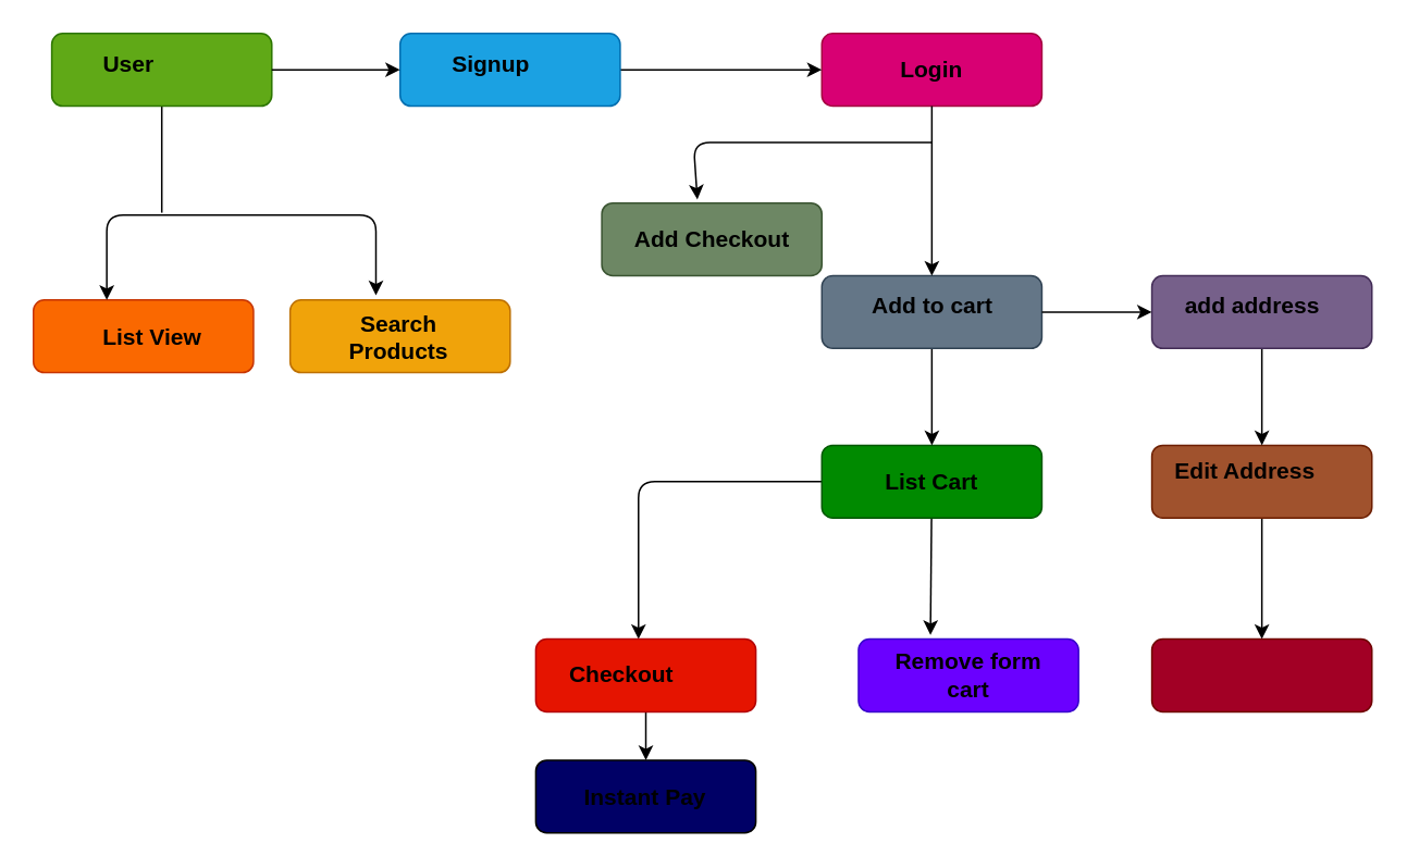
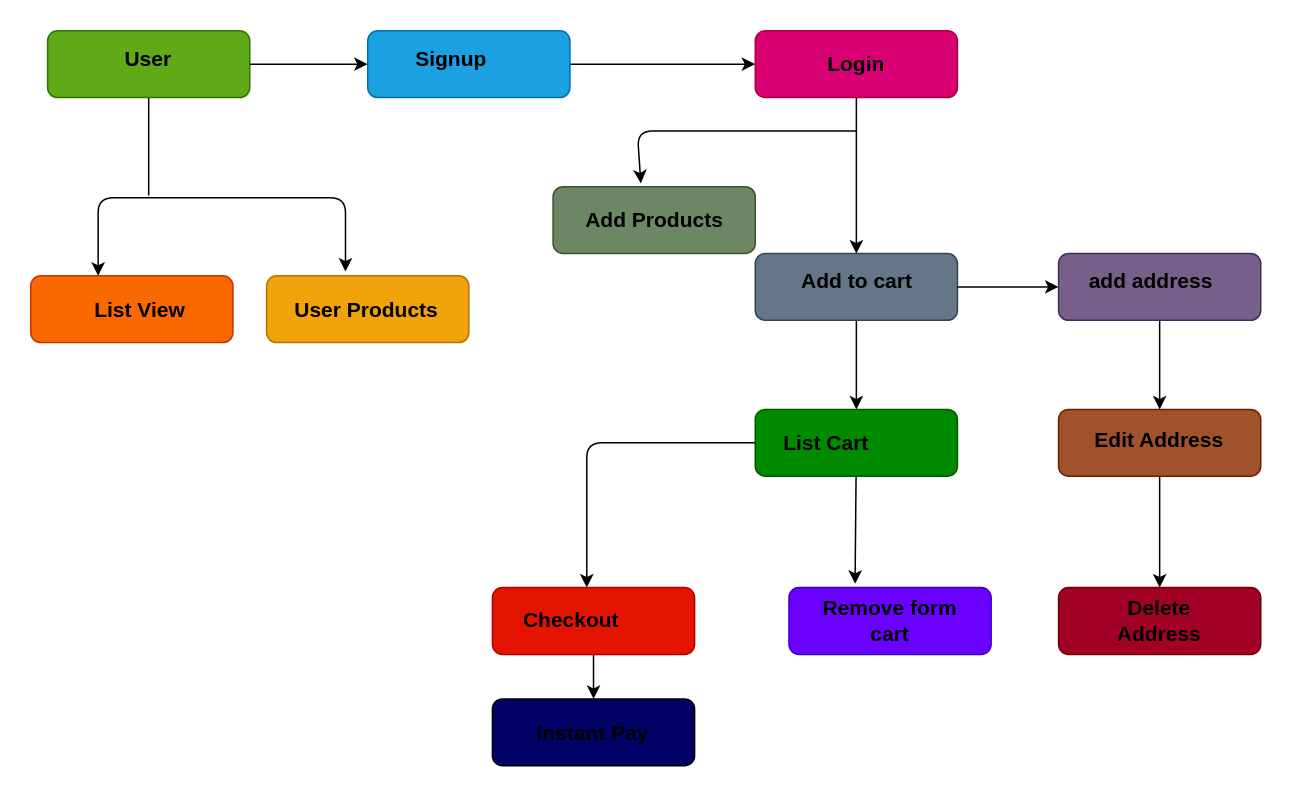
- <mxCell id="24" value="&lt;b&gt;&lt;font style=&quot;font-size: 14px&quot;&gt;User&lt;/font&gt;&lt;/b&gt;" style="text;html=1;strokeColor=none;fillColor=none;align=center;verticalAlign=middle;whiteSpace=wrap;rounded=1;" vertex="1" parent="2"><mxGeometry x="24.932" y="7.424" width="67.397" height="22.273" as="geometry" /></mxCell>
+ <mxCell id="24" value="&lt;b&gt;&lt;font style=&quot;font-size: 14px&quot;&gt;User&lt;/font&gt;&lt;/b&gt;" style="text;html=1;strokeColor=none;fillColor=none;align=center;verticalAlign=middle;whiteSpace=wrap;rounded=1;" vertex="1" parent="2"><mxGeometry x="44.932" y="7.424" width="67.397" height="22.273" as="geometry" /></mxCell>
- <mxCell id="27" value="&lt;b&gt;&lt;font style=&quot;font-size: 14px&quot;&gt;Add Checkout&lt;/font&gt;&lt;/b&gt;" style="text;html=1;strokeColor=none;fillColor=none;align=center;verticalAlign=middle;whiteSpace=wrap;rounded=1;" vertex="1" parent="2"><mxGeometry x="353.836" y="109.508" width="123.562" height="33.409" as="geometry" /></mxCell>
+ <mxCell id="27" value="&lt;b&gt;&lt;font style=&quot;font-size: 14px&quot;&gt;Add Products&lt;/font&gt;&lt;/b&gt;" style="text;html=1;strokeColor=none;fillColor=none;align=center;verticalAlign=middle;whiteSpace=wrap;rounded=1;" vertex="1" parent="2"><mxGeometry x="353.836" y="109.508" width="123.562" height="33.409" as="geometry" /></mxCell>
- <mxCell id="26" value="&lt;b&gt;&lt;font style=&quot;font-size: 14px&quot;&gt;Search Products&lt;/font&gt;&lt;/b&gt;" style="text;html=1;strokeColor=none;fillColor=none;align=center;verticalAlign=middle;whiteSpace=wrap;rounded=1;" vertex="1" parent="2"><mxGeometry x="168.493" y="170.758" width="112.329" height="29.697" as="geometry" /></mxCell>
+ <mxCell id="26" value="&lt;b&gt;&lt;font style=&quot;font-size: 14px&quot;&gt;User Products&lt;/font&gt;&lt;/b&gt;" style="text;html=1;strokeColor=none;fillColor=none;align=center;verticalAlign=middle;whiteSpace=wrap;rounded=1;" vertex="1" parent="2"><mxGeometry x="168.493" y="170.758" width="112.329" height="29.697" as="geometry" /></mxCell>
- <mxCell id="31" value="&lt;b&gt;&lt;font style=&quot;font-size: 14px&quot;&gt;Edit Address&lt;/font&gt;&lt;/b&gt;" style="text;html=1;strokeColor=none;fillColor=none;align=center;verticalAlign=middle;whiteSpace=wrap;rounded=1;" vertex="1" parent="2"><mxGeometry x="692.055" y="254.848" width="101.096" height="25.985" as="geometry" /></mxCell>
+ <mxCell id="31" value="&lt;b&gt;&lt;font style=&quot;font-size: 14px&quot;&gt;Edit Address&lt;/font&gt;&lt;/b&gt;" style="text;html=1;strokeColor=none;fillColor=none;align=center;verticalAlign=middle;whiteSpace=wrap;rounded=1;" vertex="1" parent="2"><mxGeometry x="702.055" y="259.848" width="101.096" height="25.985" as="geometry" /></mxCell>
- <mxCell id="32" value="&lt;b&gt;&lt;font style=&quot;font-size: 14px&quot;&gt;List Cart&lt;/font&gt;&lt;/b&gt;" style="text;html=1;strokeColor=none;fillColor=none;align=center;verticalAlign=middle;whiteSpace=wrap;rounded=1;" vertex="1" parent="2"><mxGeometry x="516.712" y="263.561" width="67.397" height="22.273" as="geometry" /></mxCell>
+ <mxCell id="32" value="&lt;b&gt;&lt;font style=&quot;font-size: 14px&quot;&gt;List Cart&lt;/font&gt;&lt;/b&gt;" style="text;html=1;strokeColor=none;fillColor=none;align=center;verticalAlign=middle;whiteSpace=wrap;rounded=1;" vertex="1" parent="2"><mxGeometry x="496.712" y="263.561" width="67.397" height="22.273" as="geometry" /></mxCell>
+ <mxCell id="41" value="&lt;b&gt;&lt;font style=&quot;font-size: 14px&quot;&gt;Delete Address&lt;/font&gt;&lt;/b&gt;" style="text;html=1;strokeColor=none;fillColor=none;align=center;verticalAlign=middle;whiteSpace=wrap;rounded=1;" vertex="1" parent="2"><mxGeometry x="718.904" y="382.348" width="67.397" height="22.273" as="geometry" /></mxCell>
